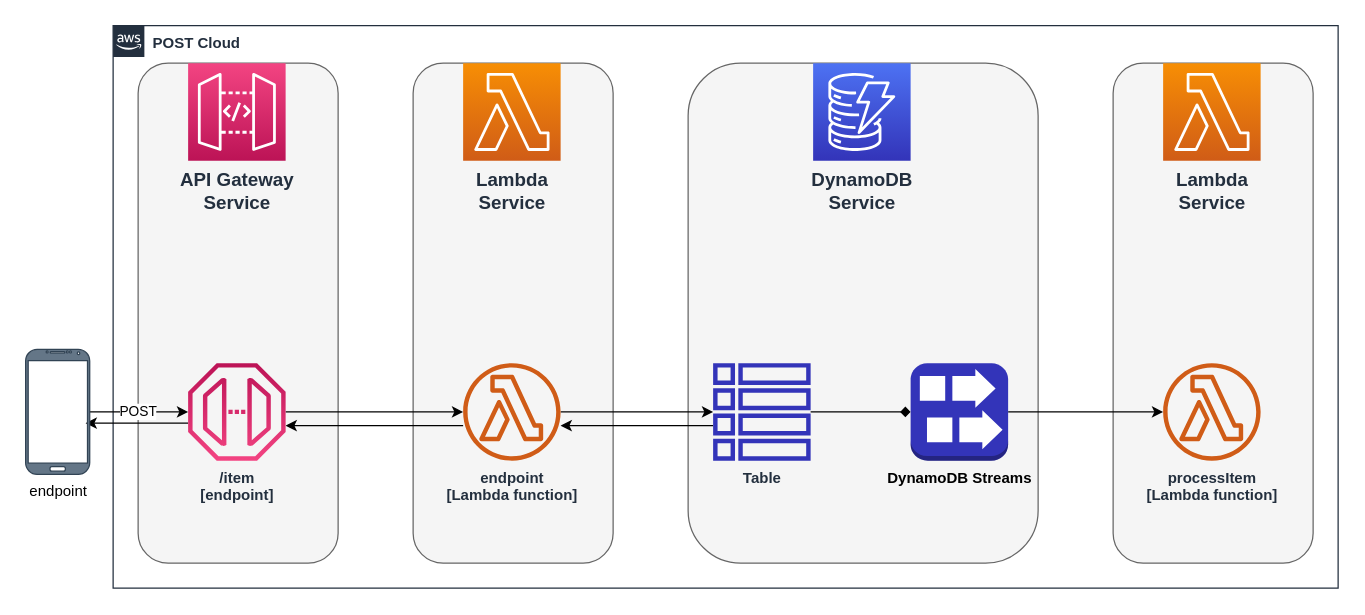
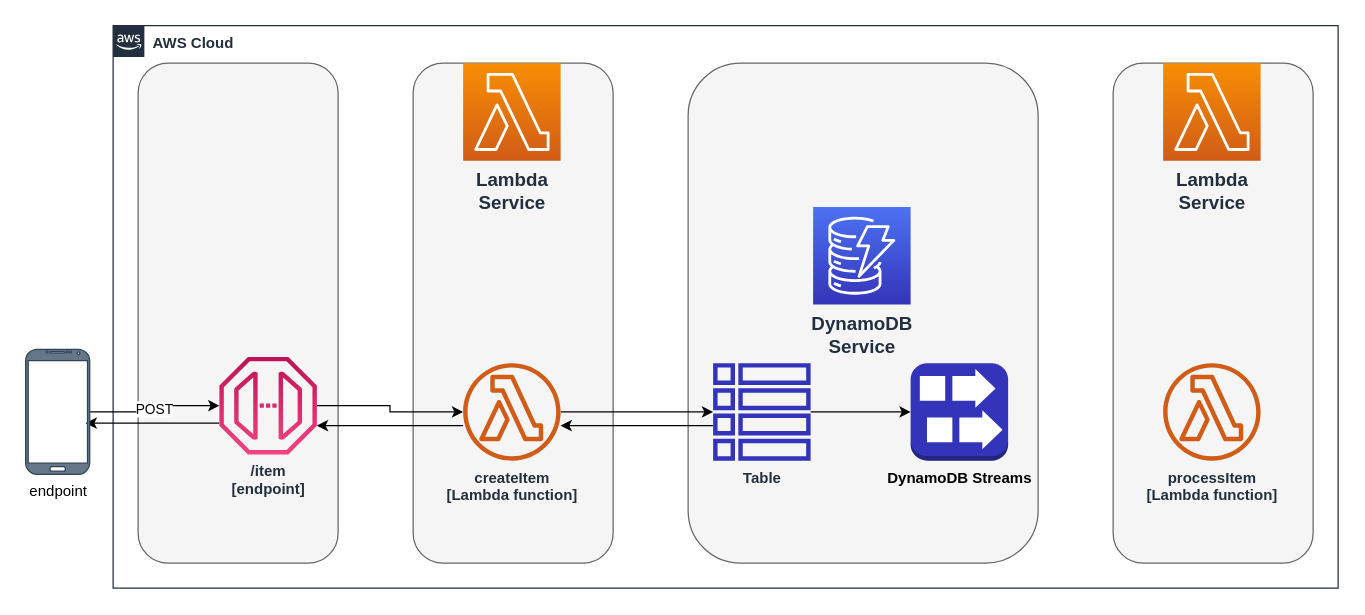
- <mxCell id="2" value="POST Cloud" style="points=[[0,0],[0.25,0],[0.5,0],[0.75,0],[1,0],[1,0.25],[1,0.5],[1,0.75],[1,1],[0.75,1],[0.5,1],[0.25,1],[0,1],[0,0.75],[0,0.5],[0,0.25]];outlineConnect=0;gradientColor=none;html=1;whiteSpace=wrap;fontSize=12;fontStyle=1;shape=mxgraph.aws4.group;grIcon=mxgraph.aws4.group_aws_cloud_alt;strokeColor=#232F3E;fillColor=none;verticalAlign=top;align=left;spacingLeft=30;fontColor=#232F3E;dashed=0;" vertex="1" parent="1"><mxGeometry x="90" y="20" width="980" height="450" as="geometry" /></mxCell>
+ <mxCell id="2" value="AWS Cloud" style="points=[[0,0],[0.25,0],[0.5,0],[0.75,0],[1,0],[1,0.25],[1,0.5],[1,0.75],[1,1],[0.75,1],[0.5,1],[0.25,1],[0,1],[0,0.75],[0,0.5],[0,0.25]];outlineConnect=0;gradientColor=none;html=1;whiteSpace=wrap;fontSize=12;fontStyle=1;shape=mxgraph.aws4.group;grIcon=mxgraph.aws4.group_aws_cloud_alt;strokeColor=#232F3E;fillColor=none;verticalAlign=top;align=left;spacingLeft=30;fontColor=#232F3E;dashed=0;" vertex="1" parent="1"><mxGeometry x="90" y="20" width="980" height="450" as="geometry" /></mxCell>
- <mxCell id="21" value="API Gateway&lt;br style=&quot;font-size: 15px;&quot;&gt;Service" style="points=[[0,0,0],[0.25,0,0],[0.5,0,0],[0.75,0,0],[1,0,0],[0,1,0],[0.25,1,0],[0.5,1,0],[0.75,1,0],[1,1,0],[0,0.25,0],[0,0.5,0],[0,0.75,0],[1,0.25,0],[1,0.5,0],[1,0.75,0]];outlineConnect=0;fontColor=#232F3E;gradientDirection=north;strokeColor=#ffffff;dashed=0;verticalLabelPosition=bottom;verticalAlign=top;align=center;html=1;fontSize=15;fontStyle=1;aspect=fixed;shape=mxgraph.aws4.resourceIcon;resIcon=mxgraph.aws4.api_gateway;fillColor=#BC1356;gradientColor=#F34482;" vertex="1" parent="8"><mxGeometry x="150" y="50" width="78" height="78" as="geometry" /></mxCell>
- <mxCell id="11" value="DynamoDB&lt;br style=&quot;font-size: 15px;&quot;&gt;Service" style="points=[[0,0,0],[0.25,0,0],[0.5,0,0],[0.75,0,0],[1,0,0],[0,1,0],[0.25,1,0],[0.5,1,0],[0.75,1,0],[1,1,0],[0,0.25,0],[0,0.5,0],[0,0.75,0],[1,0.25,0],[1,0.5,0],[1,0.75,0]];outlineConnect=0;fontColor=#232F3E;gradientColor=#4D72F3;gradientDirection=north;fillColor=#3334B9;strokeColor=#ffffff;dashed=0;verticalLabelPosition=bottom;verticalAlign=top;align=center;html=1;fontSize=15;fontStyle=1;aspect=fixed;shape=mxgraph.aws4.resourceIcon;resIcon=mxgraph.aws4.dynamodb;" vertex="1" parent="8"><mxGeometry x="650" y="50" width="78" height="78" as="geometry" /></mxCell>
+ <mxCell id="11" value="DynamoDB&lt;br style=&quot;font-size: 15px;&quot;&gt;Service" style="points=[[0,0,0],[0.25,0,0],[0.5,0,0],[0.75,0,0],[1,0,0],[0,1,0],[0.25,1,0],[0.5,1,0],[0.75,1,0],[1,1,0],[0,0.25,0],[0,0.5,0],[0,0.75,0],[1,0.25,0],[1,0.5,0],[1,0.75,0]];outlineConnect=0;fontColor=#232F3E;gradientColor=#4D72F3;gradientDirection=north;fillColor=#3334B9;strokeColor=#ffffff;dashed=0;verticalLabelPosition=bottom;verticalAlign=top;align=center;html=1;fontSize=15;fontStyle=1;aspect=fixed;shape=mxgraph.aws4.resourceIcon;resIcon=mxgraph.aws4.dynamodb;" vertex="1" parent="8"><mxGeometry x="650" y="165" width="78" height="78" as="geometry" /></mxCell>
- <mxCell id="24" value="/item&lt;br&gt;[endpoint]" style="outlineConnect=0;fontColor=#232F3E;strokeColor=none;dashed=0;verticalLabelPosition=bottom;verticalAlign=top;align=center;html=1;fontSize=12;fontStyle=1;aspect=fixed;shape=mxgraph.aws4.endpoint;fillColor=#BC1356;gradientColor=#F34482;" vertex="1" parent="8"><mxGeometry x="150" y="290" width="78" height="78" as="geometry" /></mxCell>
+ <mxCell id="24" value="/item&lt;br&gt;[endpoint]" style="outlineConnect=0;fontColor=#232F3E;strokeColor=none;dashed=0;verticalLabelPosition=bottom;verticalAlign=top;align=center;html=1;fontSize=12;fontStyle=1;aspect=fixed;shape=mxgraph.aws4.endpoint;fillColor=#BC1356;gradientColor=#F34482;" vertex="1" parent="8"><mxGeometry x="175" y="285" width="78" height="78" as="geometry" /></mxCell>
- <mxCell id="13" style="edgeStyle=orthogonalEdgeStyle;rounded=0;orthogonalLoop=1;jettySize=auto;html=1;endArrow=diamond;" edge="1" parent="8" source="14" target="10"><mxGeometry relative="1" as="geometry" /></mxCell>
+ <mxCell id="13" style="edgeStyle=orthogonalEdgeStyle;rounded=0;orthogonalLoop=1;jettySize=auto;html=1;" edge="1" parent="8" source="14" target="10"><mxGeometry relative="1" as="geometry" /></mxCell>
- <mxCell id="9" style="edgeStyle=orthogonalEdgeStyle;rounded=0;orthogonalLoop=1;jettySize=auto;html=1;" edge="1" parent="8" source="10" target="19"><mxGeometry relative="1" as="geometry" /></mxCell>
- <mxCell id="18" value="endpoint&lt;br&gt;[Lambda function]" style="outlineConnect=0;fontColor=#232F3E;gradientColor=none;fillColor=#D05C17;strokeColor=none;dashed=0;verticalLabelPosition=bottom;verticalAlign=top;align=center;html=1;fontSize=12;fontStyle=1;aspect=fixed;pointerEvents=1;shape=mxgraph.aws4.lambda_function;" vertex="1" parent="8"><mxGeometry x="370" y="290" width="78" height="78" as="geometry" /></mxCell>
+ <mxCell id="18" value="createItem&lt;br&gt;[Lambda function]" style="outlineConnect=0;fontColor=#232F3E;gradientColor=none;fillColor=#D05C17;strokeColor=none;dashed=0;verticalLabelPosition=bottom;verticalAlign=top;align=center;html=1;fontSize=12;fontStyle=1;aspect=fixed;pointerEvents=1;shape=mxgraph.aws4.lambda_function;" vertex="1" parent="8"><mxGeometry x="370" y="290" width="78" height="78" as="geometry" /></mxCell>
